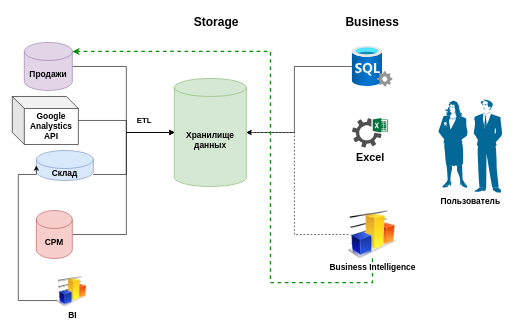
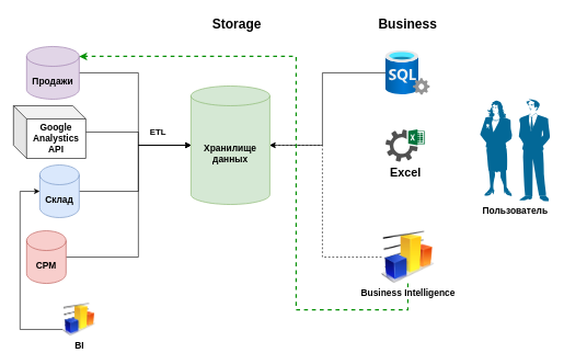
- <mxCell id="19" value="Пользователь" style="shape=mxgraph.cisco.people.man_woman;html=1;pointerEvents=1;dashed=0;fillColor=#036897;strokeColor=#ffffff;strokeWidth=2;verticalLabelPosition=bottom;verticalAlign=top;align=center;outlineConnect=0;fontSize=14;flipH=1;fontStyle=1" parent="1" vertex="1"><mxGeometry x="730" y="165" width="106" height="155" as="geometry" /></mxCell>
+ <mxCell id="19" value="Пользователь" style="shape=mxgraph.cisco.people.man_woman;html=1;pointerEvents=1;dashed=0;fillColor=#036897;strokeColor=#ffffff;strokeWidth=2;verticalLabelPosition=bottom;verticalAlign=top;align=center;outlineConnect=0;fontSize=14;flipH=1;fontStyle=1" parent="1" vertex="1"><mxGeometry x="730" y="150" width="106" height="155" as="geometry" /></mxCell>
- <mxCell id="5" value="Склад" style="shape=cylinder3;whiteSpace=wrap;html=1;boundedLbl=1;backgroundOutline=1;size=15;fontStyle=1;fontSize=14;fillColor=#dae8fc;strokeColor=#6c8ebf;" parent="1" vertex="1"><mxGeometry x="60" y="250" width="95" height="50" as="geometry" /></mxCell>
+ <mxCell id="5" value="Склад" style="shape=cylinder3;whiteSpace=wrap;html=1;boundedLbl=1;backgroundOutline=1;size=15;fontStyle=1;fontSize=14;fillColor=#dae8fc;strokeColor=#6c8ebf;" parent="1" vertex="1"><mxGeometry x="60" y="250" width="60" height="80" as="geometry" /></mxCell>
- <mxCell id="7" value="СРМ" style="shape=cylinder3;whiteSpace=wrap;html=1;boundedLbl=1;backgroundOutline=1;size=15;fontStyle=1;fontSize=14;fillColor=#f8cecc;strokeColor=#b85450;" parent="1" vertex="1"><mxGeometry x="60" y="350" width="60" height="80" as="geometry" /></mxCell>
+ <mxCell id="7" value="СРМ" style="shape=cylinder3;whiteSpace=wrap;html=1;boundedLbl=1;backgroundOutline=1;size=15;fontStyle=1;fontSize=14;fillColor=#f8cecc;strokeColor=#b85450;" parent="1" vertex="1"><mxGeometry x="40" y="350" width="60" height="80" as="geometry" /></mxCell>
